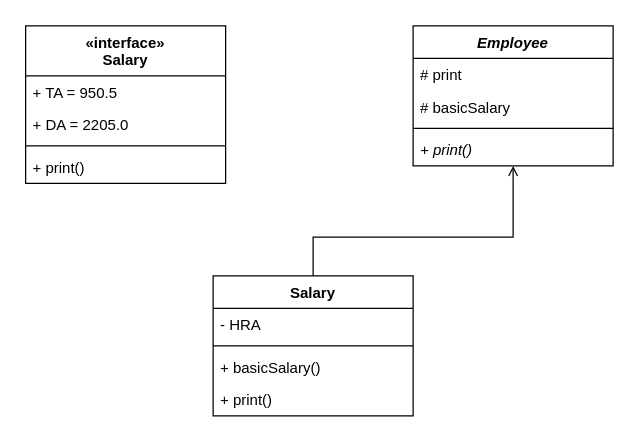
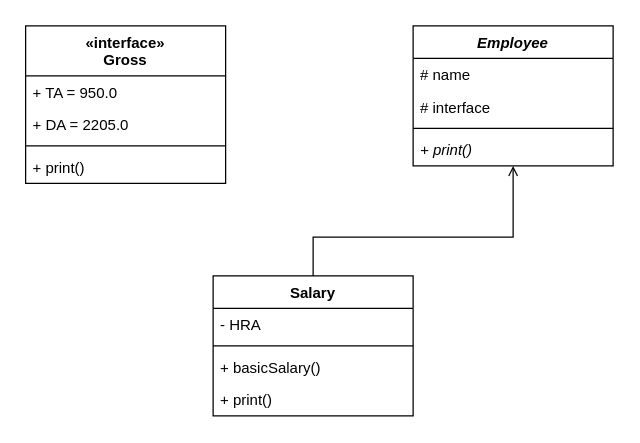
- <mxCell id="2" value="«interface»&#10;Salary" style="swimlane;fontStyle=1;align=center;verticalAlign=top;childLayout=stackLayout;horizontal=1;startSize=40;horizontalStack=0;resizeParent=1;resizeParentMax=0;resizeLast=0;collapsible=1;marginBottom=0;" parent="1" vertex="1"><mxGeometry x="20" y="20" width="160" height="126" as="geometry" /></mxCell>
+ <mxCell id="2" value="«interface»&#10;Gross" style="swimlane;fontStyle=1;align=center;verticalAlign=top;childLayout=stackLayout;horizontal=1;startSize=40;horizontalStack=0;resizeParent=1;resizeParentMax=0;resizeLast=0;collapsible=1;marginBottom=0;" parent="1" vertex="1"><mxGeometry x="20" y="20" width="160" height="126" as="geometry" /></mxCell>
- <mxCell id="14" value="# print" style="text;strokeColor=none;fillColor=none;align=left;verticalAlign=top;spacingLeft=4;spacingRight=4;overflow=hidden;rotatable=0;points=[[0,0.5],[1,0.5]];portConstraint=eastwest;" parent="13" vertex="1"><mxGeometry y="26" width="160" height="26" as="geometry" /></mxCell>
+ <mxCell id="14" value="# name" style="text;strokeColor=none;fillColor=none;align=left;verticalAlign=top;spacingLeft=4;spacingRight=4;overflow=hidden;rotatable=0;points=[[0,0.5],[1,0.5]];portConstraint=eastwest;" parent="13" vertex="1"><mxGeometry y="26" width="160" height="26" as="geometry" /></mxCell>
- <mxCell id="3" value="+ TA = 950.5" style="text;strokeColor=none;fillColor=none;align=left;verticalAlign=top;spacingLeft=4;spacingRight=4;overflow=hidden;rotatable=0;points=[[0,0.5],[1,0.5]];portConstraint=eastwest;" parent="2" vertex="1"><mxGeometry y="40" width="160" height="26" as="geometry" /></mxCell>
+ <mxCell id="3" value="+ TA = 950.0" style="text;strokeColor=none;fillColor=none;align=left;verticalAlign=top;spacingLeft=4;spacingRight=4;overflow=hidden;rotatable=0;points=[[0,0.5],[1,0.5]];portConstraint=eastwest;" parent="2" vertex="1"><mxGeometry y="40" width="160" height="26" as="geometry" /></mxCell>
- <mxCell id="15" value="# basicSalary" style="text;strokeColor=none;fillColor=none;align=left;verticalAlign=top;spacingLeft=4;spacingRight=4;overflow=hidden;rotatable=0;points=[[0,0.5],[1,0.5]];portConstraint=eastwest;" parent="13" vertex="1"><mxGeometry y="52" width="160" height="26" as="geometry" /></mxCell>
+ <mxCell id="15" value="# interface" style="text;strokeColor=none;fillColor=none;align=left;verticalAlign=top;spacingLeft=4;spacingRight=4;overflow=hidden;rotatable=0;points=[[0,0.5],[1,0.5]];portConstraint=eastwest;" parent="13" vertex="1"><mxGeometry y="52" width="160" height="26" as="geometry" /></mxCell>
